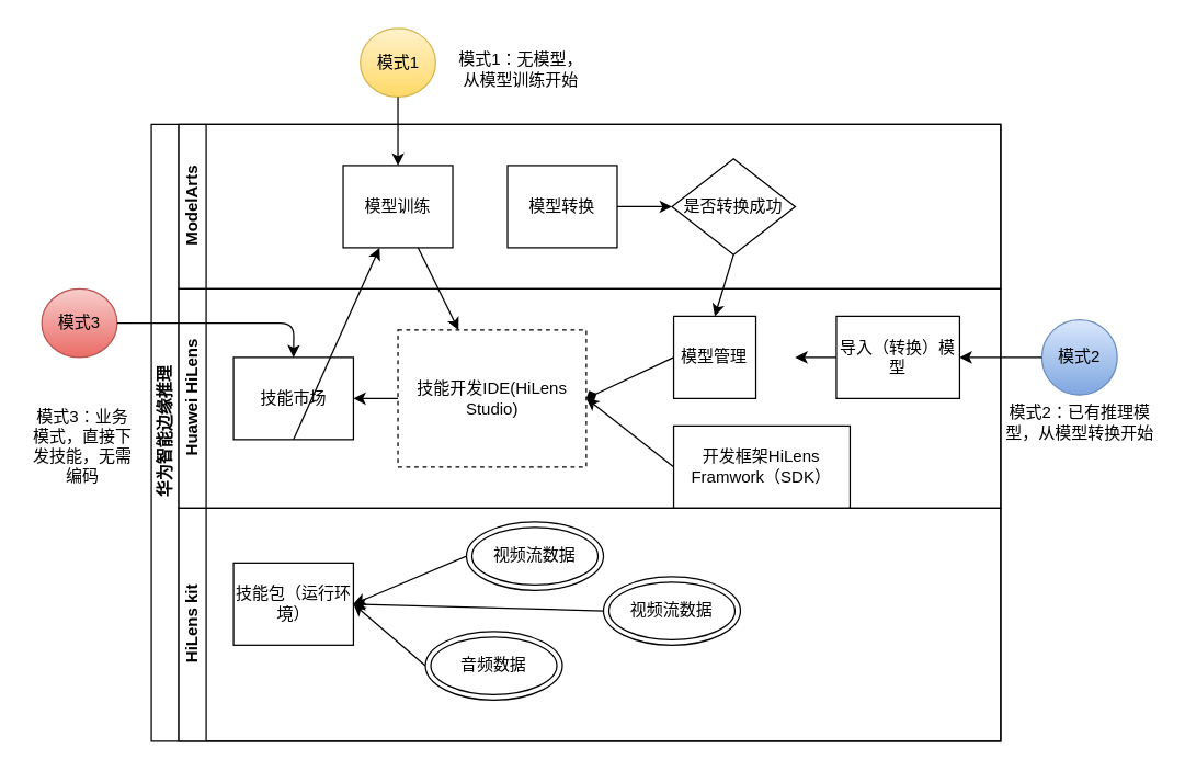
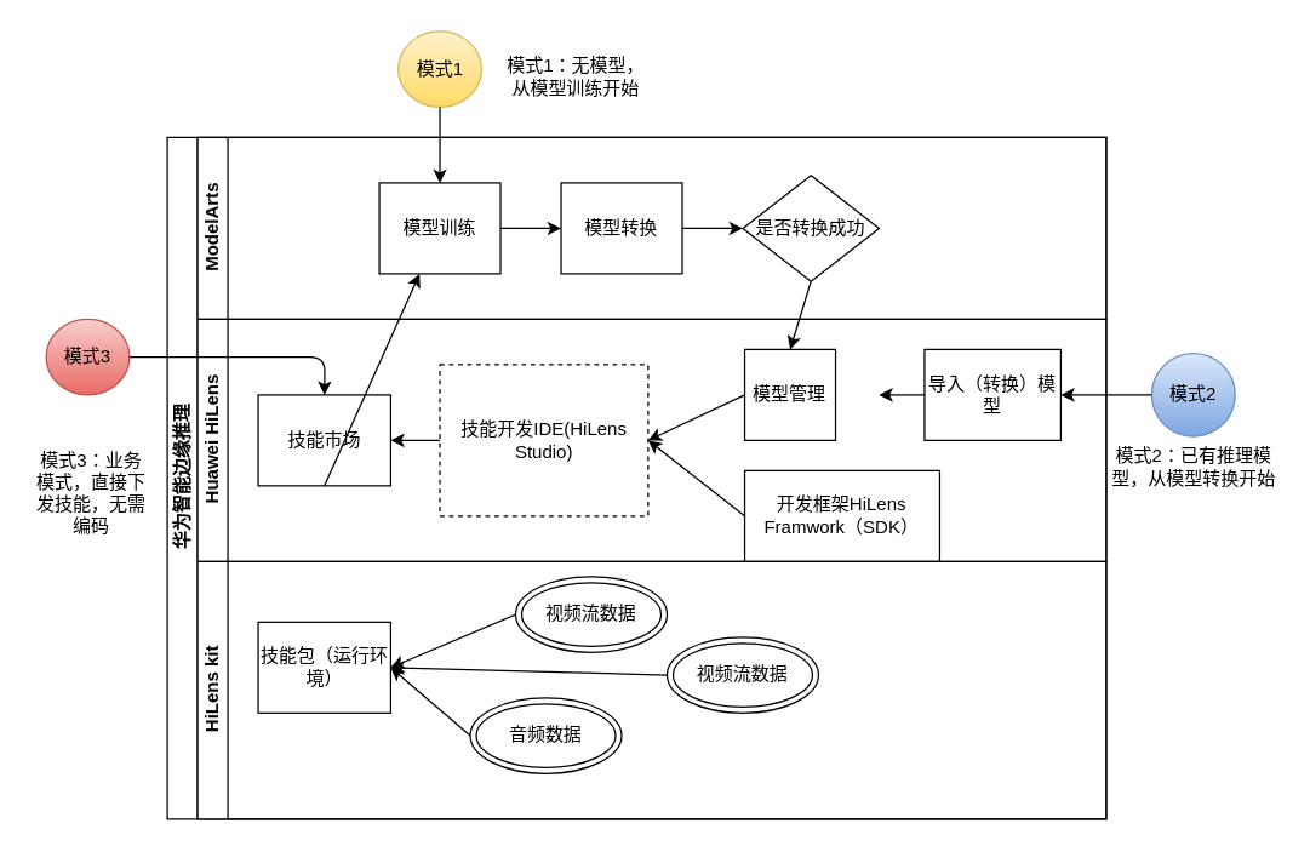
- <mxCell id="7" value="" style="endArrow=classic;html=1;" parent="3" source="4" target="14" edge="1"><mxGeometry width="50" height="50" relative="1" as="geometry"><mxPoint x="60" y="-10" as="sourcePoint" /><mxPoint x="410.711" y="180" as="targetPoint" /></mxGeometry></mxCell>
+ <mxCell id="7" value="" style="endArrow=classic;html=1;entryX=0;entryY=0.5;entryDx=0;entryDy=0;" parent="3" source="4" target="6" edge="1"><mxGeometry width="50" height="50" relative="1" as="geometry"><mxPoint x="60" y="-10" as="sourcePoint" /><mxPoint x="410.711" y="180" as="targetPoint" /></mxGeometry></mxCell>
- <mxCell id="20" value="" style="endArrow=diamond;html=1;entryX=1;entryY=0.5;entryDx=0;entryDy=0;exitX=0;exitY=0.5;exitDx=0;exitDy=0;" parent="10" source="15" target="14" edge="1"><mxGeometry width="50" height="50" relative="1" as="geometry"><mxPoint x="380" y="50" as="sourcePoint" /><mxPoint x="360" y="50" as="targetPoint" /></mxGeometry></mxCell>
+ <mxCell id="20" value="" style="endArrow=classic;html=1;entryX=1;entryY=0.5;entryDx=0;entryDy=0;exitX=0;exitY=0.5;exitDx=0;exitDy=0;" parent="10" source="15" target="14" edge="1"><mxGeometry width="50" height="50" relative="1" as="geometry"><mxPoint x="380" y="50" as="sourcePoint" /><mxPoint x="360" y="50" as="targetPoint" /></mxGeometry></mxCell>
